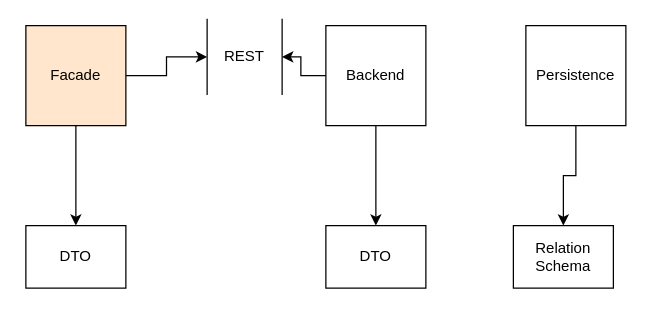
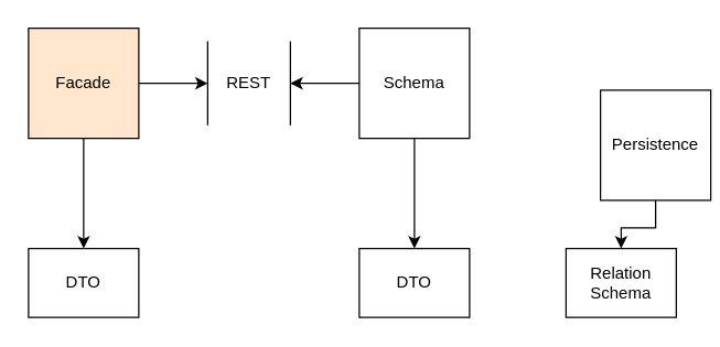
- <mxCell id="11" value="REST" style="shape=partialRectangle;whiteSpace=wrap;html=1;top=0;bottom=0;fillColor=none;" vertex="1" parent="1"><mxGeometry x="165" y="15" width="60" height="60" as="geometry" /></mxCell>
+ <mxCell id="11" value="REST" style="shape=partialRectangle;whiteSpace=wrap;html=1;top=0;bottom=0;fillColor=none;" vertex="1" parent="1"><mxGeometry x="150" y="30" width="60" height="60" as="geometry" /></mxCell>
- <mxCell id="7" value="Backend" style="rounded=0;whiteSpace=wrap;html=1;" vertex="1" parent="1"><mxGeometry x="260" y="20" width="80" height="80" as="geometry" /></mxCell>
+ <mxCell id="7" value="Schema" style="rounded=0;whiteSpace=wrap;html=1;" vertex="1" parent="1"><mxGeometry x="260" y="20" width="80" height="80" as="geometry" /></mxCell>
- <mxCell id="9" value="Persistence" style="rounded=0;whiteSpace=wrap;html=1;" vertex="1" parent="1"><mxGeometry x="420" y="20" width="80" height="80" as="geometry" /></mxCell>
+ <mxCell id="9" value="Persistence" style="rounded=0;whiteSpace=wrap;html=1;" vertex="1" parent="1"><mxGeometry x="435" y="65" width="80" height="80" as="geometry" /></mxCell>
